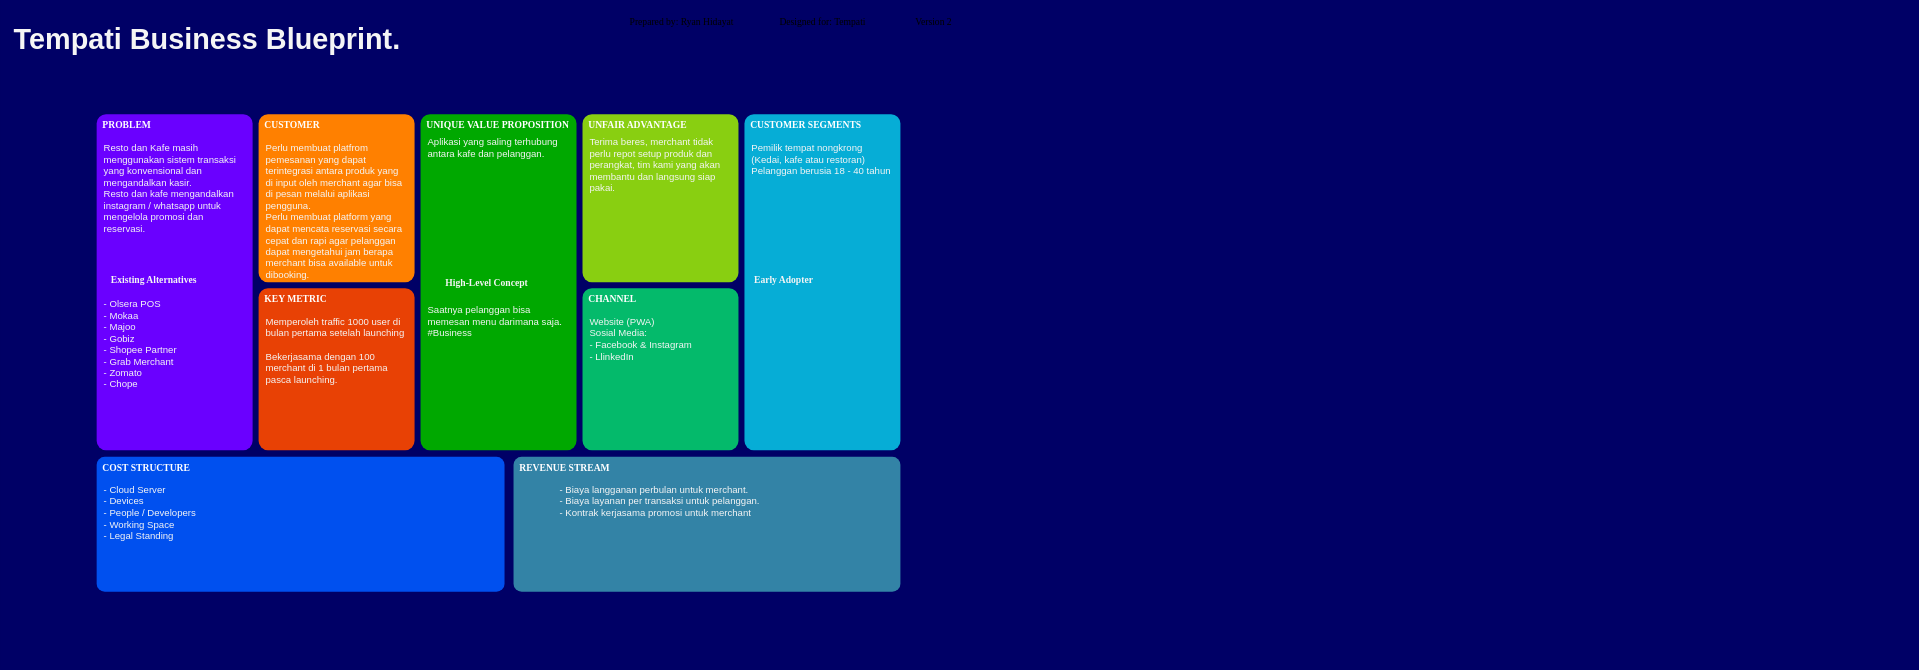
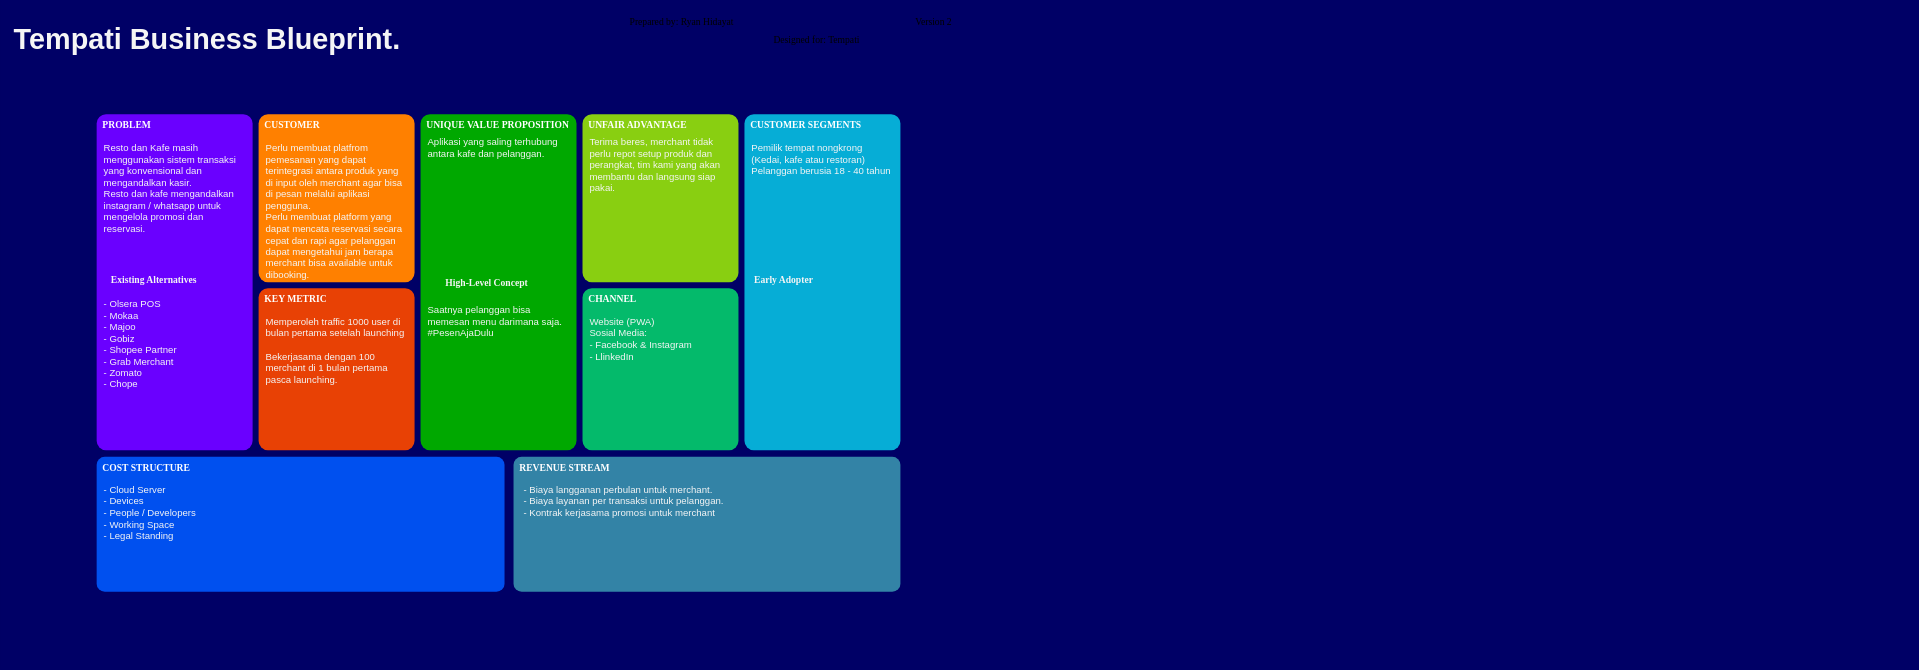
- <mxCell id="4" value="Designed for: Tempati" style="text;html=1;resizable=0;autosize=1;align=center;verticalAlign=middle;points=[];fillColor=none;strokeColor=none;rounded=0;fontSize=16;fontStyle=0;fontFamily=Tahoma;" parent="1" vertex="1"><mxGeometry x="1280" y="20" width="180" height="30" as="geometry" /></mxCell>
+ <mxCell id="4" value="Designed for: Tempati" style="text;html=1;resizable=0;autosize=1;align=center;verticalAlign=middle;points=[];fillColor=none;strokeColor=none;rounded=0;fontSize=16;fontStyle=0;fontFamily=Tahoma;" parent="1" vertex="1"><mxGeometry x="1270" y="50" width="180" height="30" as="geometry" /></mxCell>
- <mxCell id="23" value="Saatnya pelanggan bisa memesan menu darimana saja.&lt;br&gt;#Business" style="text;html=1;strokeColor=none;fillColor=none;align=left;verticalAlign=top;whiteSpace=wrap;rounded=0;fontFamily=Helvetica;fontSize=16;fontColor=#F5F5F5;" vertex="1" parent="1"><mxGeometry x="710" y="500" width="240" height="220" as="geometry" /></mxCell>
+ <mxCell id="23" value="Saatnya pelanggan bisa memesan menu darimana saja.&lt;br&gt;#PesenAjaDulu" style="text;html=1;strokeColor=none;fillColor=none;align=left;verticalAlign=top;whiteSpace=wrap;rounded=0;fontFamily=Helvetica;fontSize=16;fontColor=#F5F5F5;" vertex="1" parent="1"><mxGeometry x="710" y="500" width="240" height="220" as="geometry" /></mxCell>
- <mxCell id="29" value="- Biaya langganan perbulan untuk merchant.&lt;br&gt;- Biaya layanan per transaksi untuk pelanggan.&lt;br&gt;- Kontrak kerjasama promosi untuk merchant" style="text;html=1;strokeColor=none;fillColor=none;align=left;verticalAlign=top;whiteSpace=wrap;rounded=0;fontFamily=Helvetica;fontSize=16;fontColor=#F5F5F5;" vertex="1" parent="1"><mxGeometry x="930" y="800" width="340" height="110" as="geometry" /></mxCell>
+ <mxCell id="29" value="- Biaya langganan perbulan untuk merchant.&lt;br&gt;- Biaya layanan per transaksi untuk pelanggan.&lt;br&gt;- Kontrak kerjasama promosi untuk merchant" style="text;html=1;strokeColor=none;fillColor=none;align=left;verticalAlign=top;whiteSpace=wrap;rounded=0;fontFamily=Helvetica;fontSize=16;fontColor=#F5F5F5;" vertex="1" parent="1"><mxGeometry x="870" y="800" width="340" height="110" as="geometry" /></mxCell>
